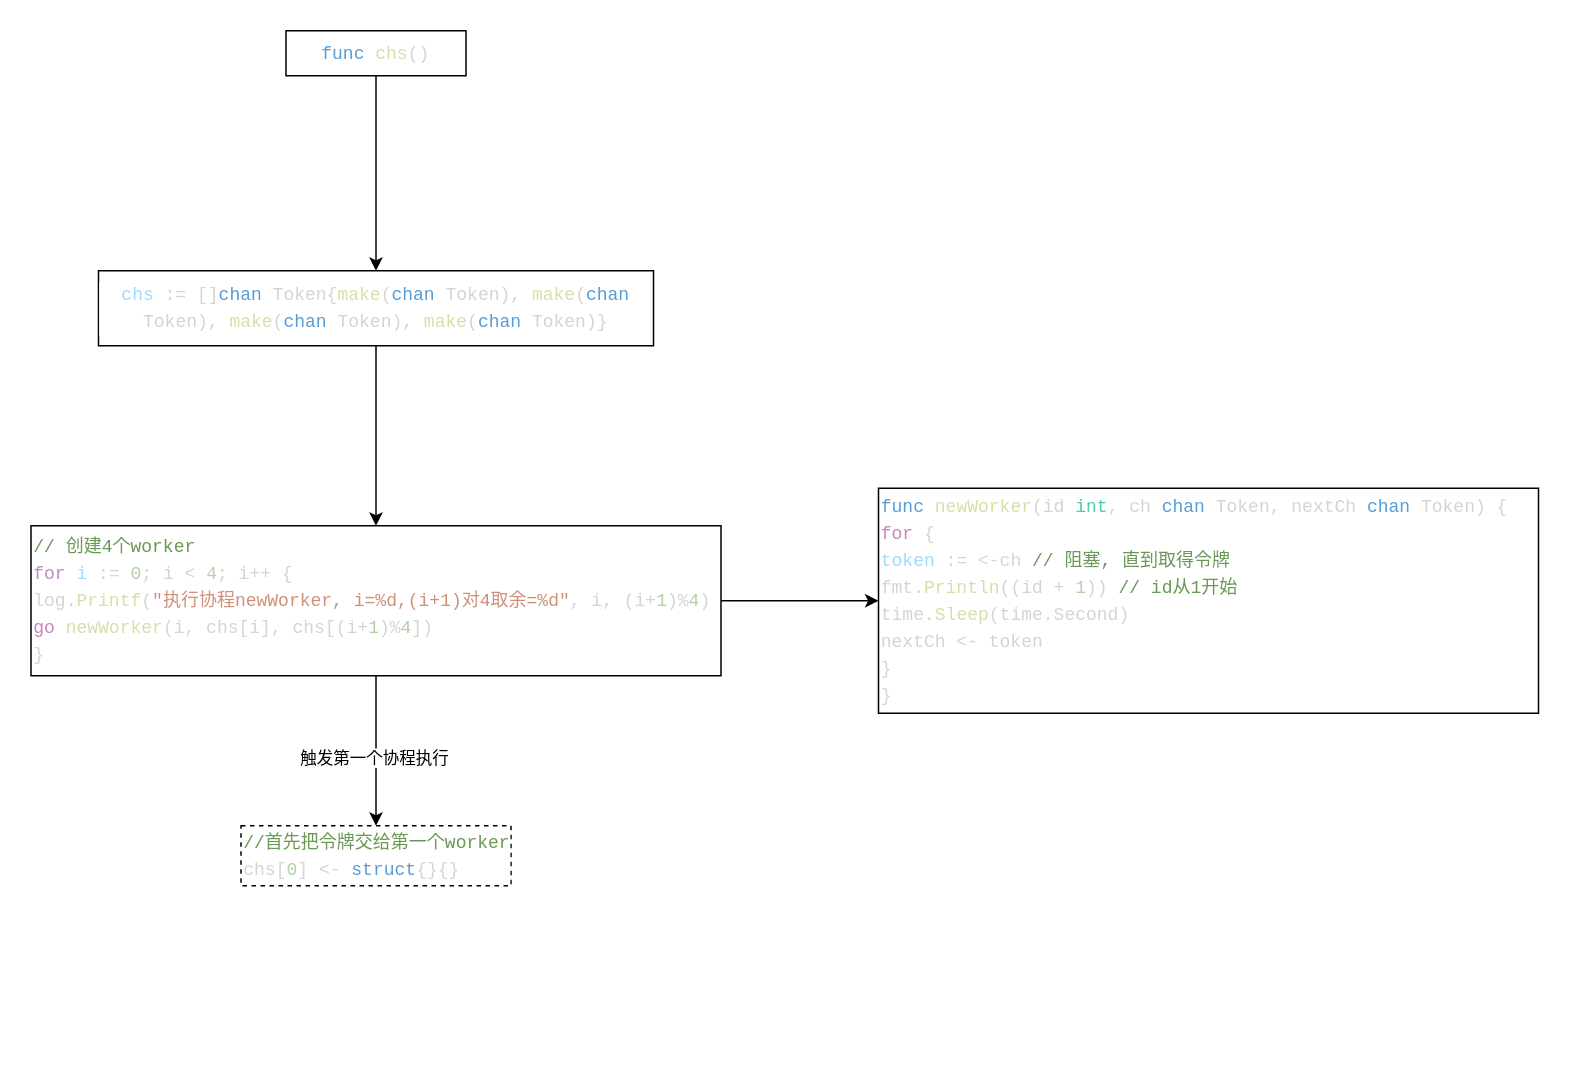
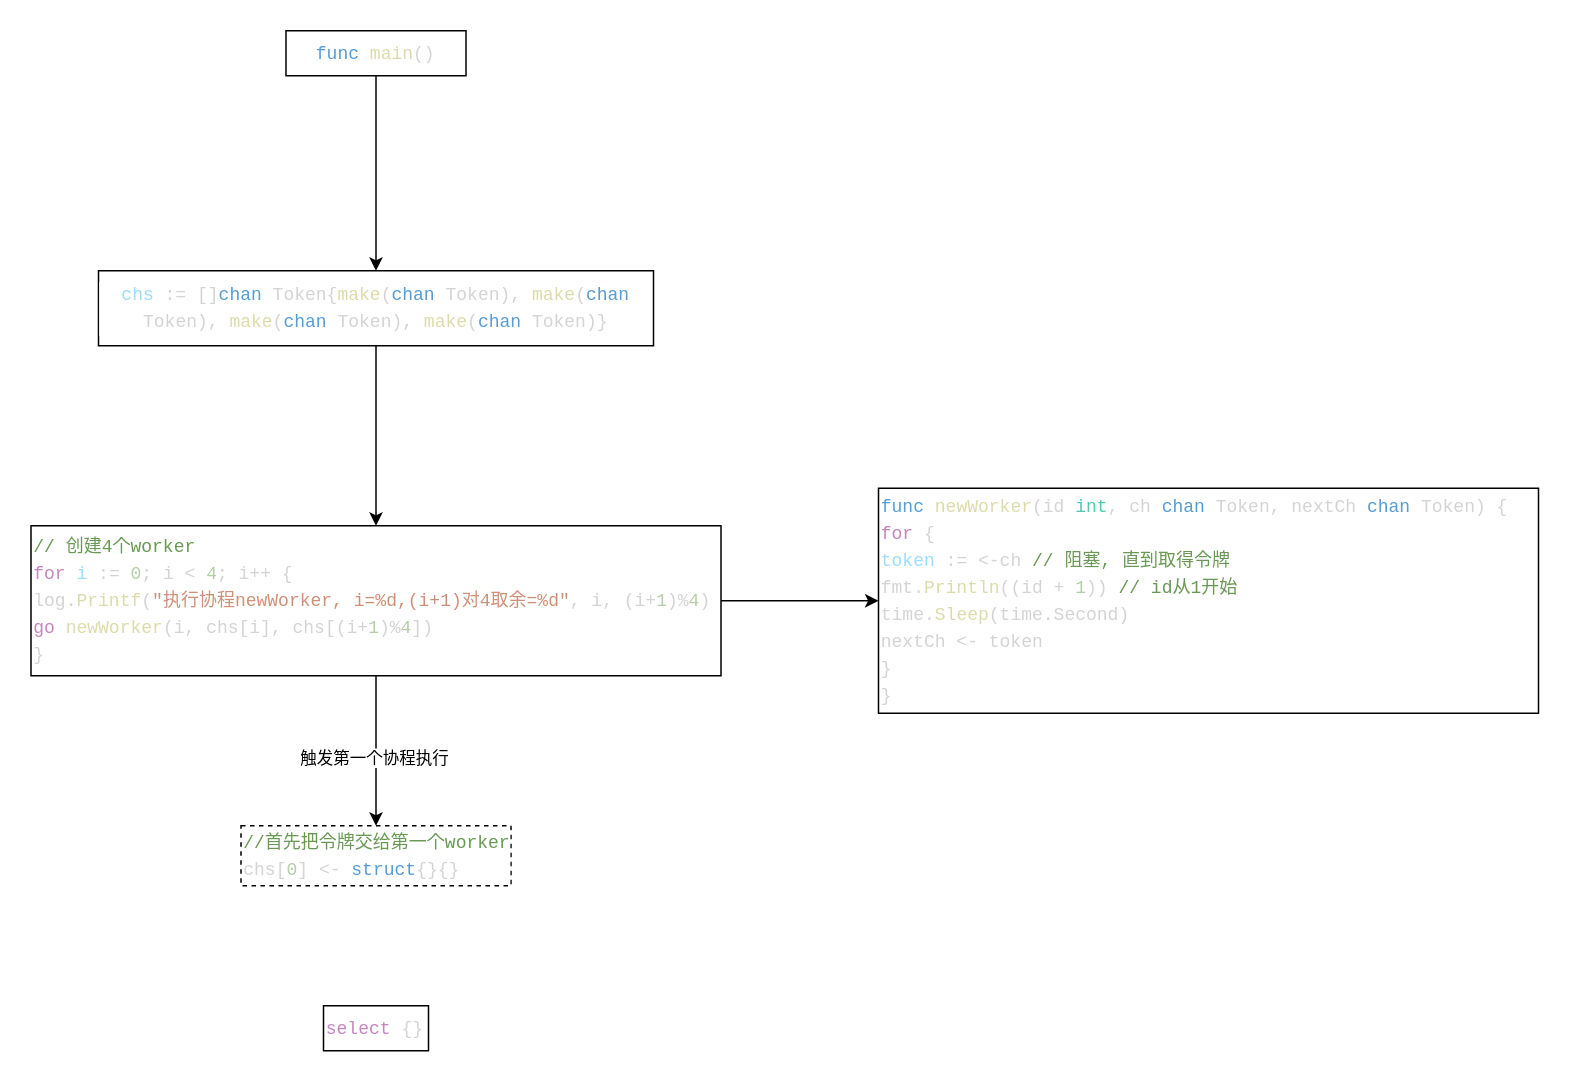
- <mxCell id="3" value="&lt;div style=&quot;color: rgb(212, 212, 212); font-family: menlo, monaco, &amp;quot;courier new&amp;quot;, monospace; line-height: 18px;&quot;&gt;&lt;span style=&quot;color: #569cd6&quot;&gt;func&lt;/span&gt; &lt;span style=&quot;color: #dcdcaa&quot;&gt;chs&lt;/span&gt;()&lt;/div&gt;" style="whiteSpace=wrap;html=1;labelBackgroundColor=#ffffff;" vertex="1" parent="1"><mxGeometry x="190" y="20" width="120" height="30" as="geometry" /></mxCell>
+ <mxCell id="3" value="&lt;div style=&quot;color: rgb(212, 212, 212); font-family: menlo, monaco, &amp;quot;courier new&amp;quot;, monospace; line-height: 18px;&quot;&gt;&lt;span style=&quot;color: #569cd6&quot;&gt;func&lt;/span&gt; &lt;span style=&quot;color: #dcdcaa&quot;&gt;main&lt;/span&gt;()&lt;/div&gt;" style="whiteSpace=wrap;html=1;labelBackgroundColor=#ffffff;" vertex="1" parent="1"><mxGeometry x="190" y="20" width="120" height="30" as="geometry" /></mxCell>
+ <mxCell id="12" value="&lt;div style=&quot;color: rgb(212, 212, 212); font-family: menlo, monaco, &amp;quot;courier new&amp;quot;, monospace; line-height: 18px;&quot;&gt;&lt;span style=&quot;color: #c586c0&quot;&gt;select&lt;/span&gt; {}&lt;/div&gt;" style="whiteSpace=wrap;html=1;labelBackgroundColor=#ffffff;align=left;" vertex="1" parent="1"><mxGeometry x="215" y="670" width="70" height="30" as="geometry" /></mxCell>
